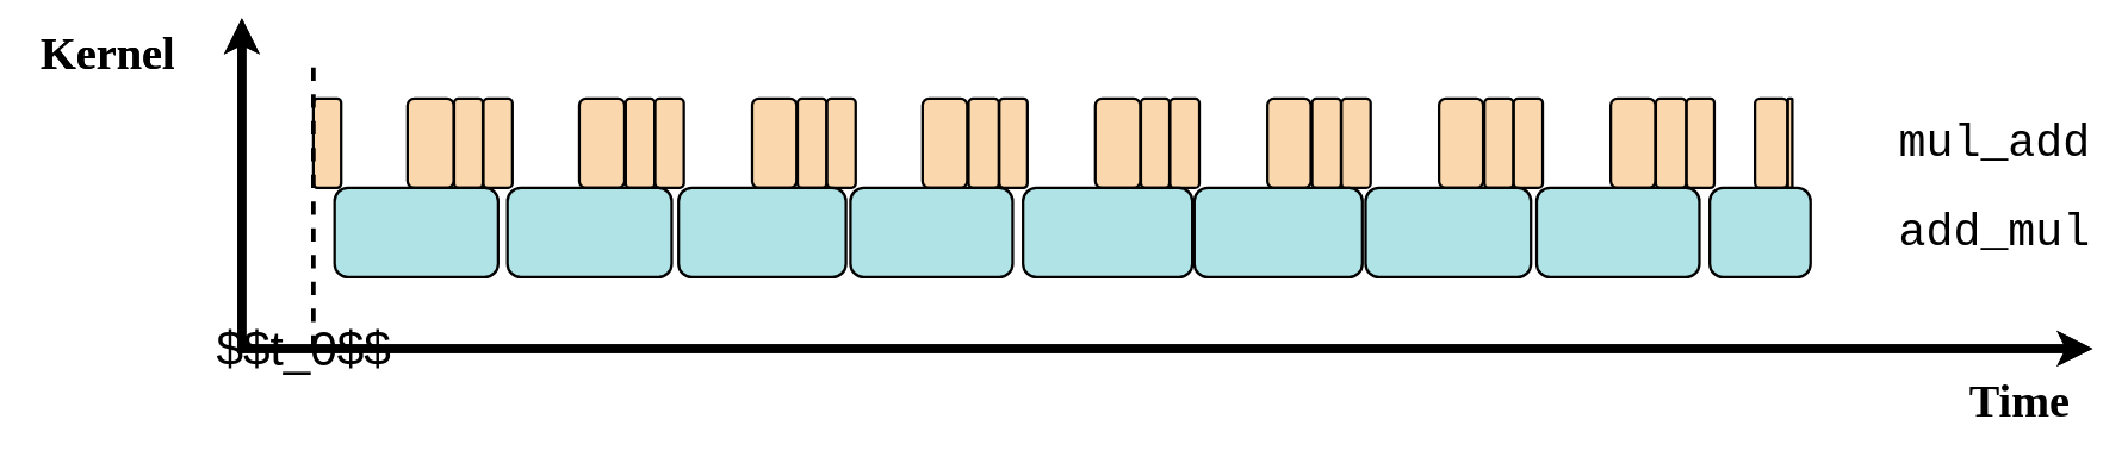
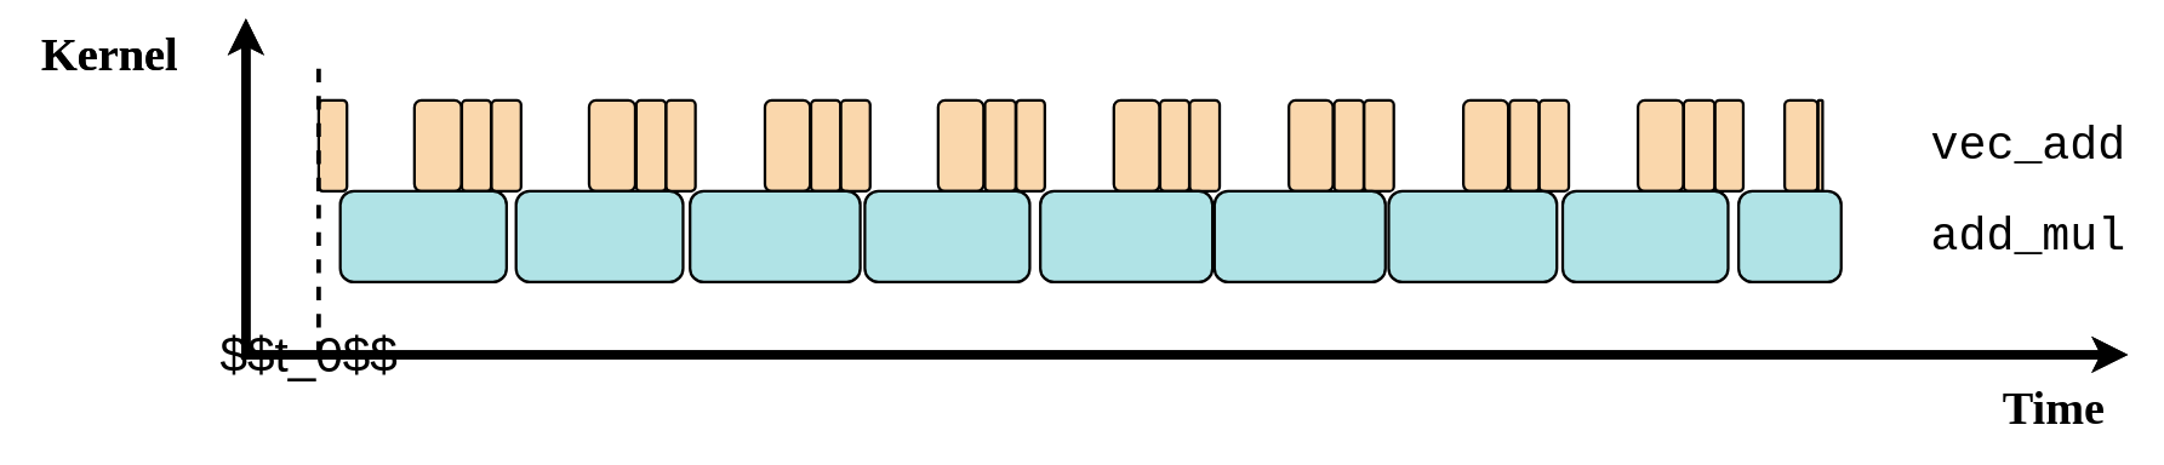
- <mxCell id="41" value="mul_add" style="text;strokeColor=none;fillColor=none;html=1;fontSize=51;fontStyle=0;verticalAlign=middle;align=center;fontFamily=Courier New;" parent="1" vertex="1"><mxGeometry x="2130" y="120" width="200" height="80" as="geometry" /></mxCell>
+ <mxCell id="41" value="vec_add" style="text;strokeColor=none;fillColor=none;html=1;fontSize=51;fontStyle=0;verticalAlign=middle;align=center;fontFamily=Courier New;" parent="1" vertex="1"><mxGeometry x="2130" y="120" width="200" height="80" as="geometry" /></mxCell>
